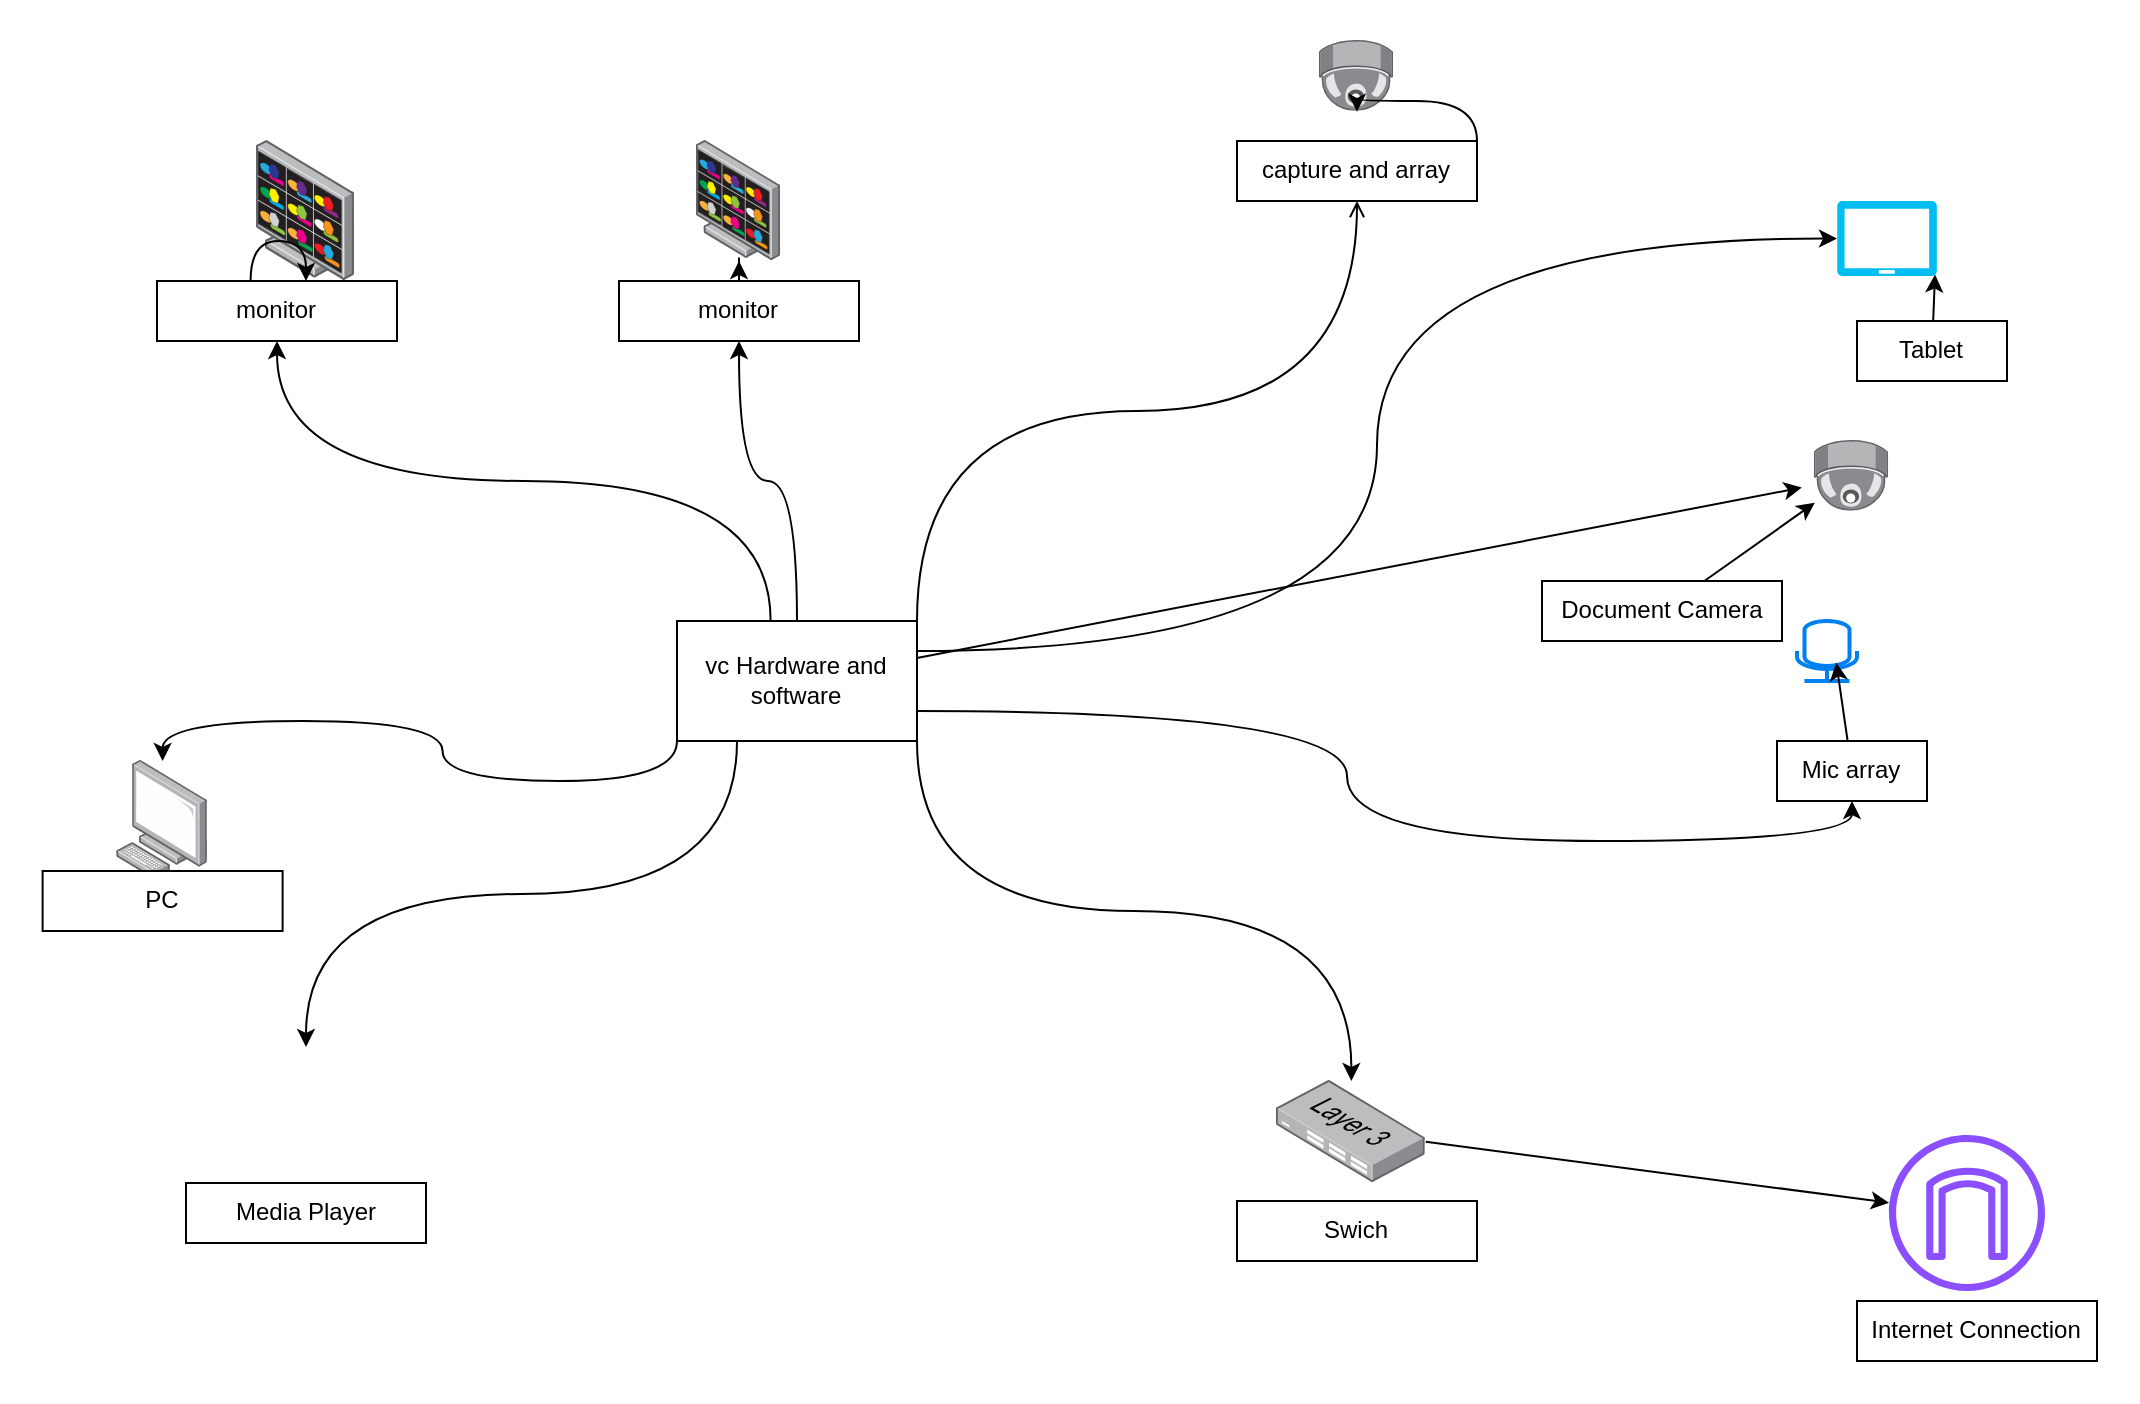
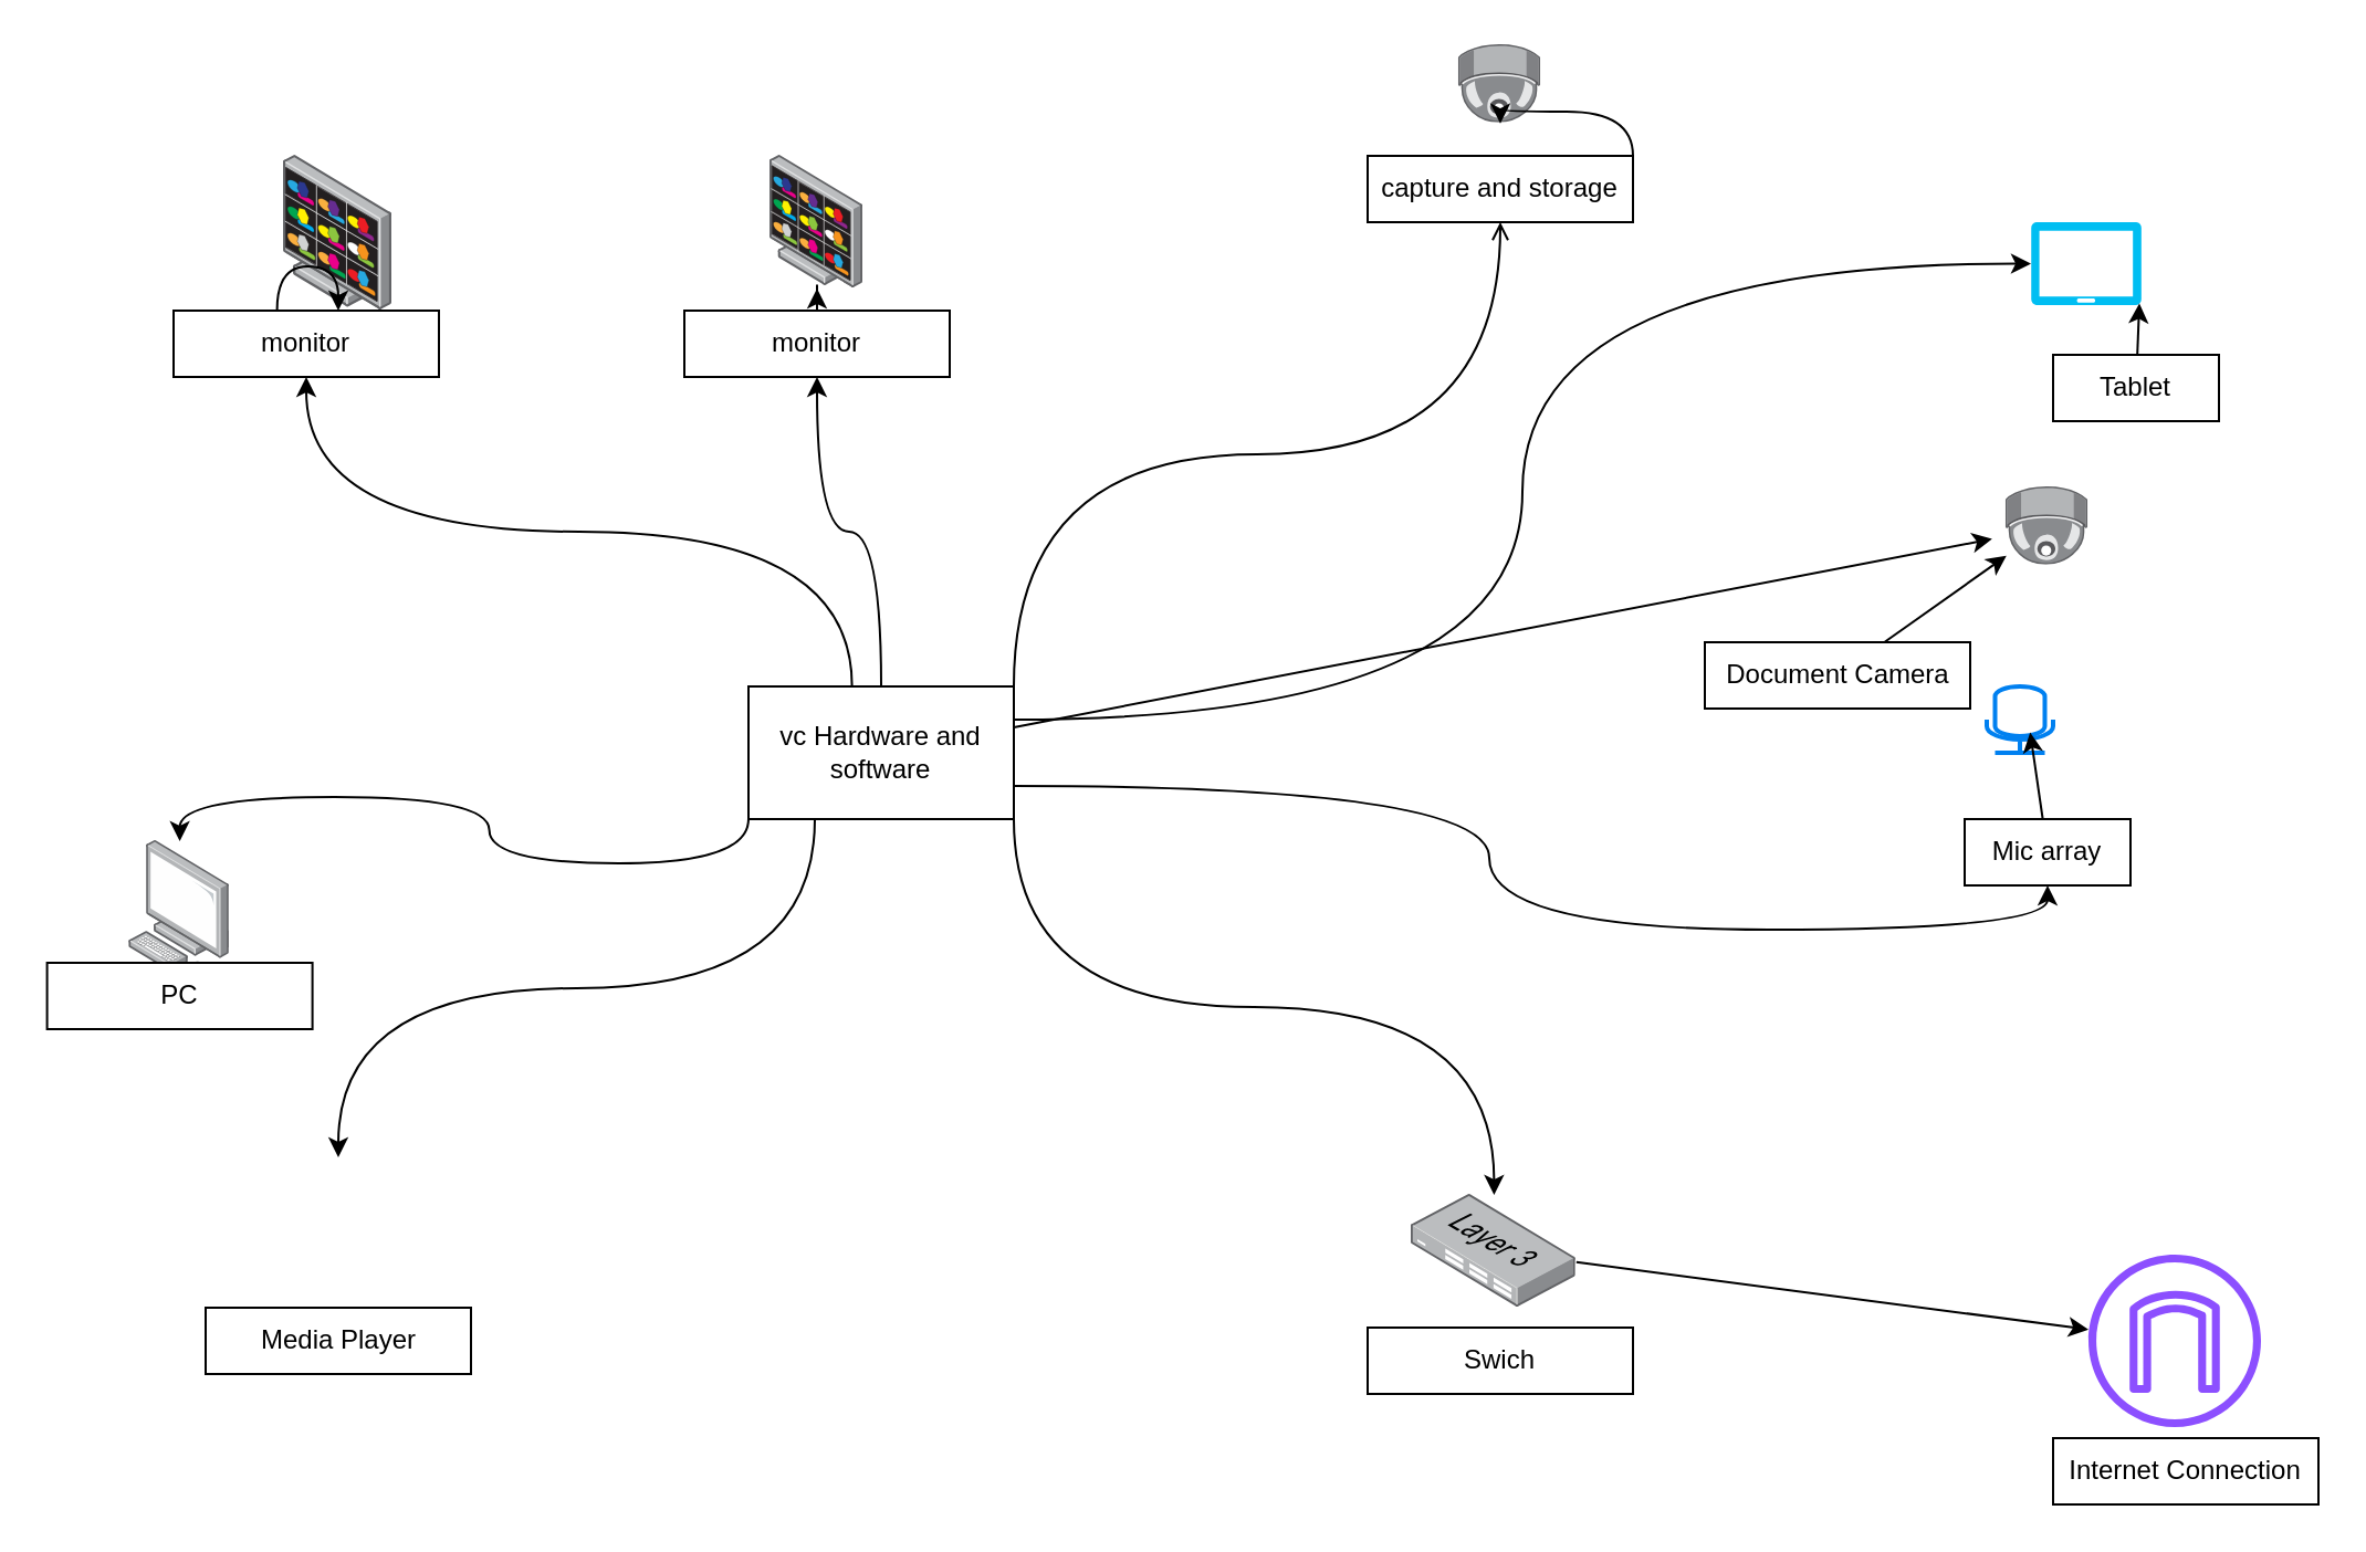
- <mxCell id="18" value="capture and array" style="rounded=0;whiteSpace=wrap;html=1;" vertex="1" parent="1"><mxGeometry x="618" y="70" width="120" height="30" as="geometry" /></mxCell>
+ <mxCell id="18" value="capture and storage" style="rounded=0;whiteSpace=wrap;html=1;" vertex="1" parent="1"><mxGeometry x="618" y="70" width="120" height="30" as="geometry" /></mxCell>
